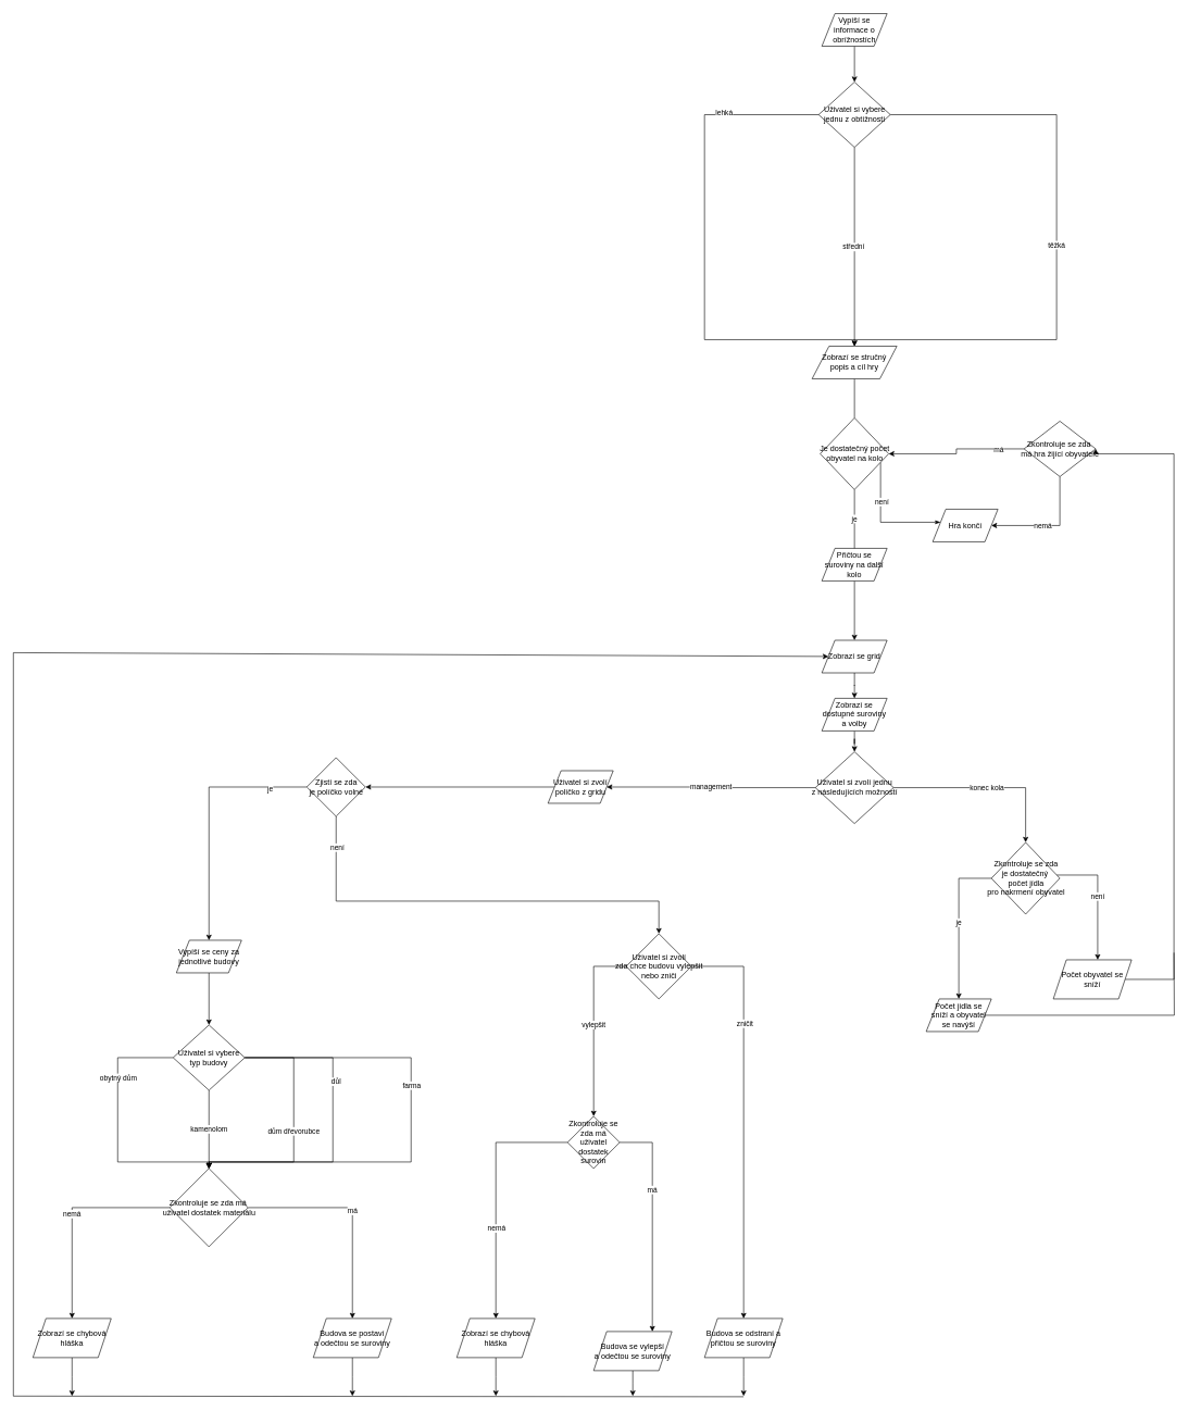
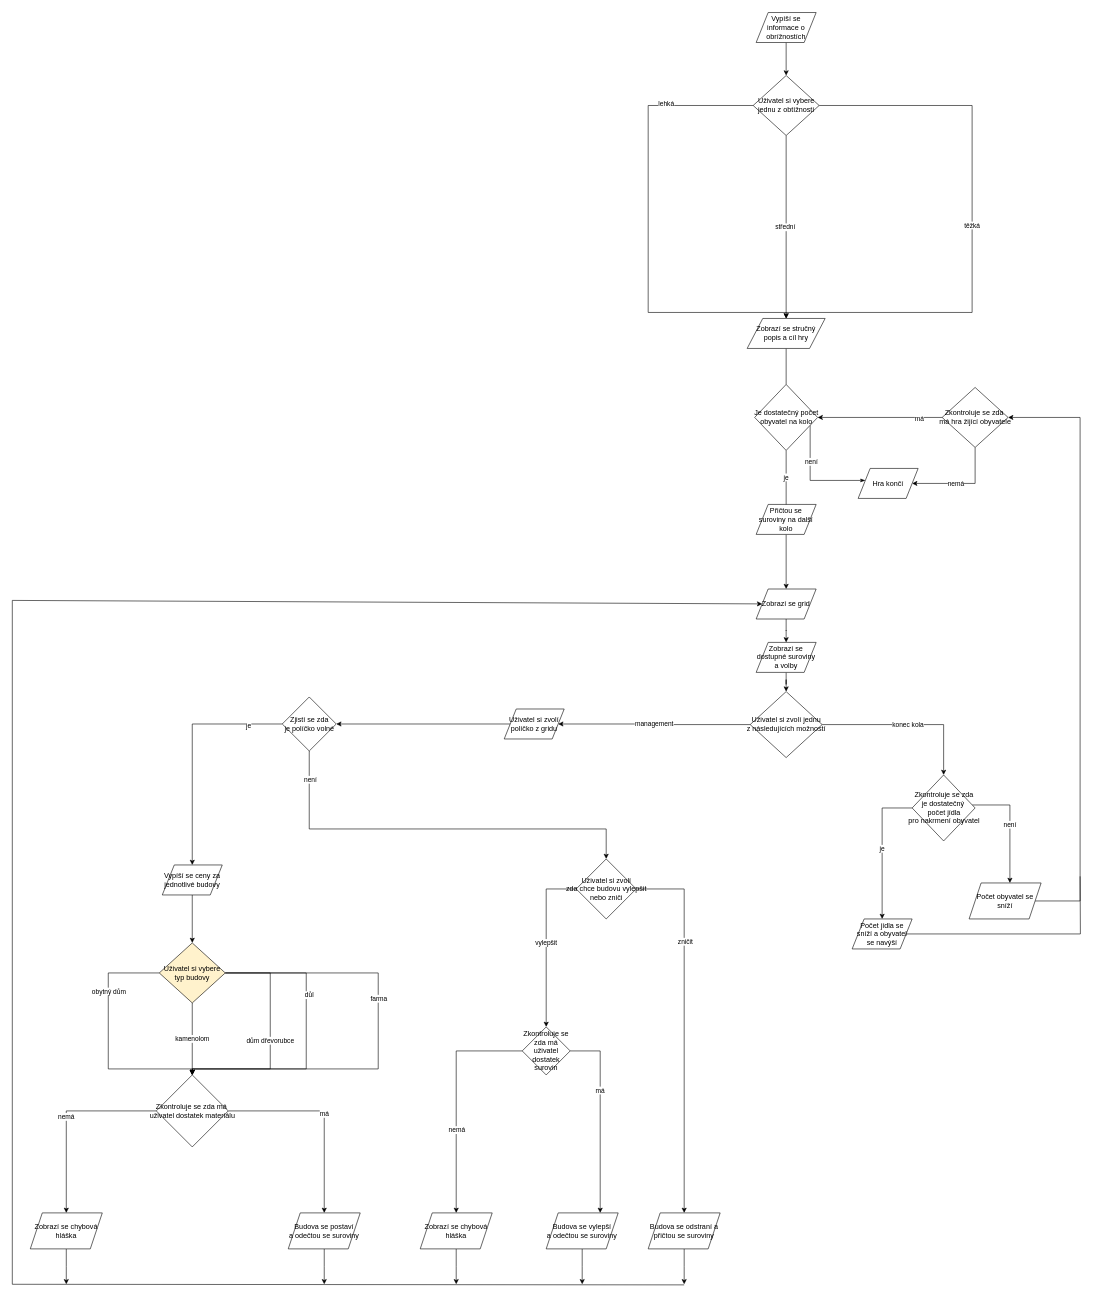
- <mxCell id="23" value="Zkontroluje se zda&amp;nbsp;&lt;br&gt;má hra žijící obyvatele" style="shape=rhombus;html=1;dashed=0;whitespace=wrap;perimeter=rhombusPerimeter;" vertex="1" parent="1"><mxGeometry x="1570" y="645" width="110" height="85" as="geometry" /></mxCell>
+ <mxCell id="23" value="Zkontroluje se zda&amp;nbsp;&lt;br&gt;má hra žijící obyvatele" style="shape=rhombus;html=1;dashed=0;whitespace=wrap;perimeter=rhombusPerimeter;" vertex="1" parent="1"><mxGeometry x="1570" y="645" width="110" height="100" as="geometry" /></mxCell>
- <mxCell id="41" value="Uživatel si vybere typ budovy" style="rhombus;whiteSpace=wrap;html=1;dashed=0;" vertex="1" parent="1"><mxGeometry x="265" y="1571" width="110" height="100" as="geometry" /></mxCell>
+ <mxCell id="41" value="Uživatel si vybere typ budovy" style="rhombus;whiteSpace=wrap;html=1;dashed=0;fillColor=#fff2cc;" vertex="1" parent="1"><mxGeometry x="265" y="1571" width="110" height="100" as="geometry" /></mxCell>
- <mxCell id="70" value="Budova se vylepší&lt;br&gt;a odečtou se suroviny" style="shape=parallelogram;perimeter=parallelogramPerimeter;whiteSpace=wrap;html=1;fixedSize=1;dashed=0;" vertex="1" parent="1"><mxGeometry x="910" y="2041" width="120" height="60" as="geometry" /></mxCell>
+ <mxCell id="70" value="Budova se vylepší&lt;br&gt;a odečtou se suroviny" style="shape=parallelogram;perimeter=parallelogramPerimeter;whiteSpace=wrap;html=1;fixedSize=1;dashed=0;" vertex="1" parent="1"><mxGeometry x="910" y="2021" width="120" height="60" as="geometry" /></mxCell>
